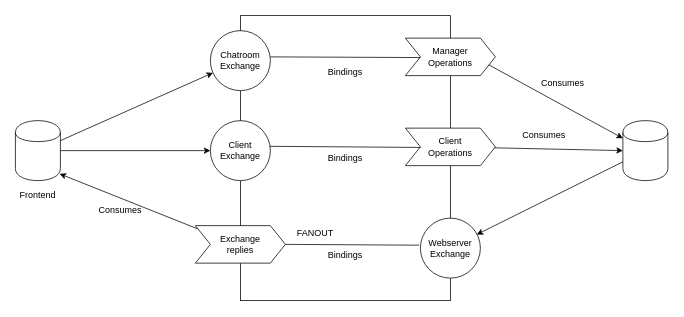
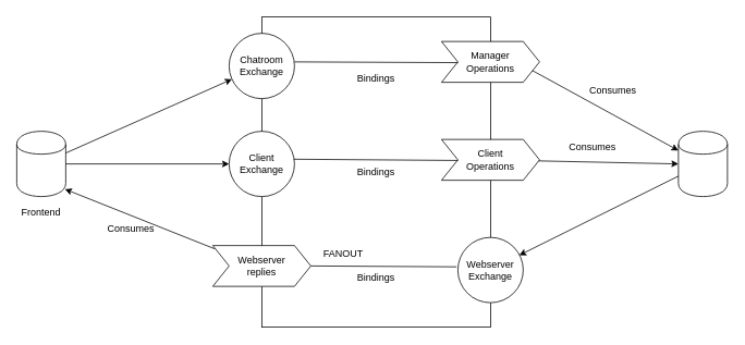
- <mxCell id="24" value="Exchange&lt;br&gt;replies" style="text;html=1;strokeColor=none;fillColor=none;align=center;verticalAlign=middle;whiteSpace=wrap;rounded=0;" parent="1" vertex="1"><mxGeometry x="300" y="315" width="40" height="20" as="geometry" /></mxCell>
+ <mxCell id="24" value="Webserver&lt;br&gt;replies" style="text;html=1;strokeColor=none;fillColor=none;align=center;verticalAlign=middle;whiteSpace=wrap;rounded=0;" parent="1" vertex="1"><mxGeometry x="300" y="315" width="40" height="20" as="geometry" /></mxCell>
